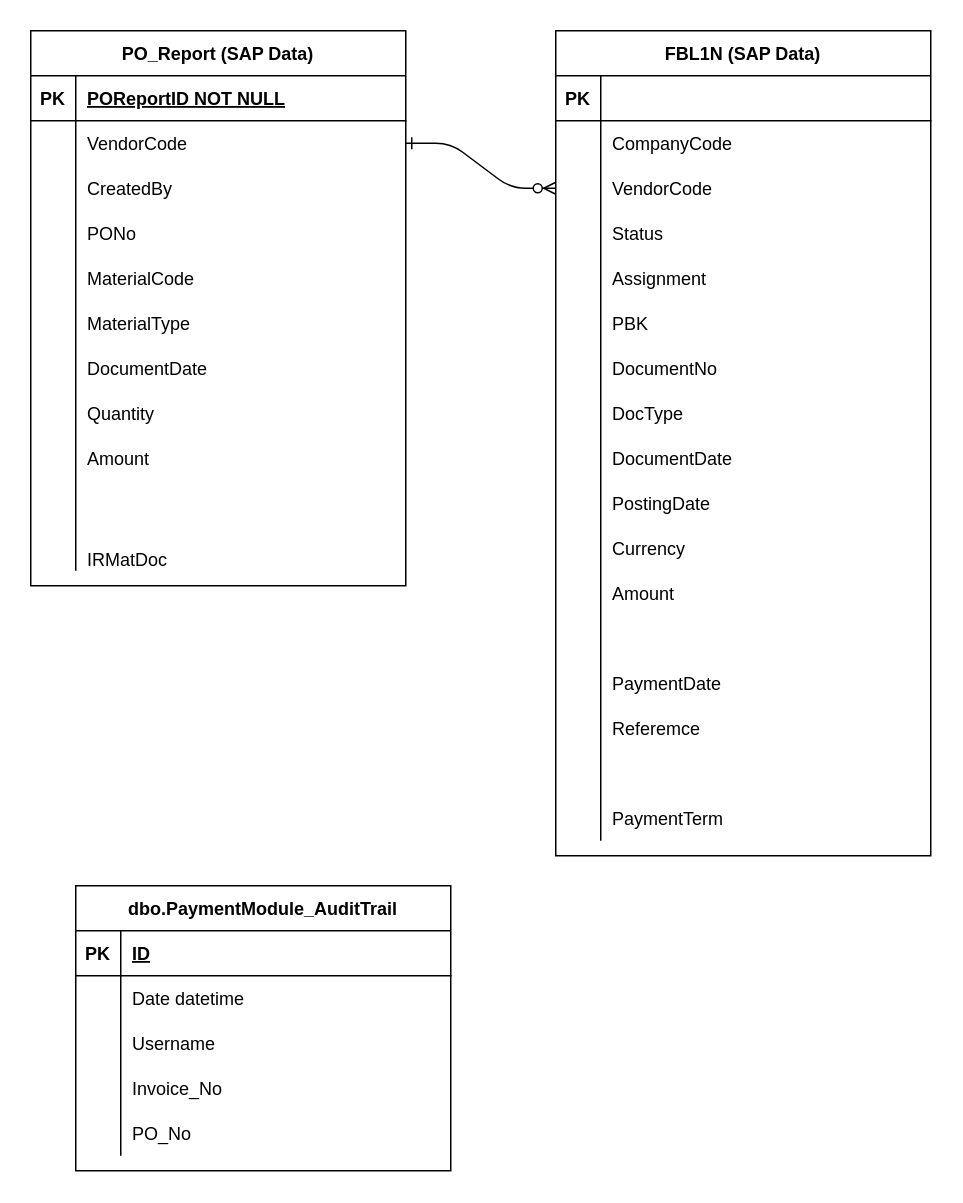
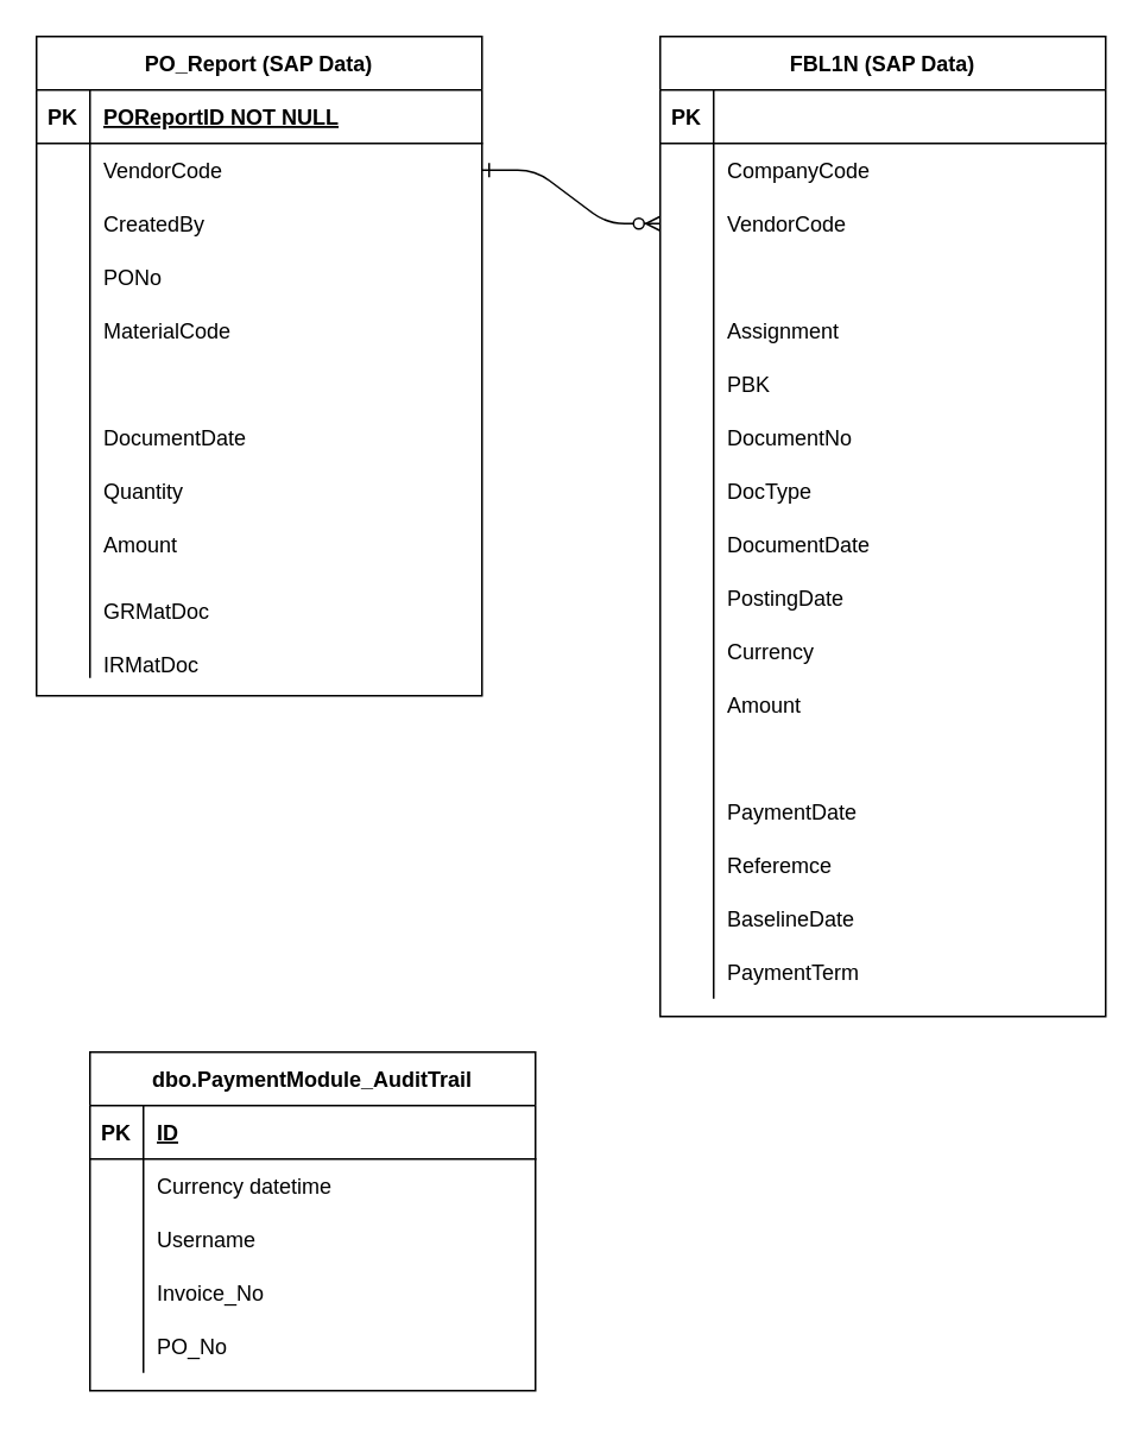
- <mxCell id="63" value="Status" style="shape=partialRectangle;overflow=hidden;connectable=0;fillColor=none;top=0;left=0;bottom=0;right=0;align=left;spacingLeft=6;" parent="61" vertex="1"><mxGeometry x="30" width="220" height="30" as="geometry"><mxRectangle width="220" height="30" as="alternateBounds" /></mxGeometry></mxCell>
- <mxCell id="36" value="MaterialType" style="shape=partialRectangle;overflow=hidden;connectable=0;fillColor=none;top=0;left=0;bottom=0;right=0;align=left;spacingLeft=6;" parent="34" vertex="1"><mxGeometry x="30" width="220" height="30" as="geometry"><mxRectangle width="220" height="30" as="alternateBounds" /></mxGeometry></mxCell>
+ <mxCell id="48" value="&#10;GRMatDoc &#10;" style="shape=partialRectangle;overflow=hidden;connectable=0;fillColor=none;top=0;left=0;bottom=0;right=0;align=left;spacingLeft=6;" parent="46" vertex="1"><mxGeometry x="30" width="220" height="30" as="geometry"><mxRectangle width="220" height="30" as="alternateBounds" /></mxGeometry></mxCell>
+ <mxCell id="98" value="BaselineDate" style="shape=partialRectangle;overflow=hidden;connectable=0;fillColor=none;top=0;left=0;bottom=0;right=0;align=left;spacingLeft=6;" parent="96" vertex="1"><mxGeometry x="30" width="220" height="30" as="geometry"><mxRectangle width="220" height="30" as="alternateBounds" /></mxGeometry></mxCell>
- <mxCell id="8" value="Date datetime" style="shape=partialRectangle;overflow=hidden;connectable=0;fillColor=none;top=0;left=0;bottom=0;right=0;align=left;spacingLeft=6;" vertex="1" parent="6"><mxGeometry x="30" width="220" height="30" as="geometry"><mxRectangle width="220" height="30" as="alternateBounds" /></mxGeometry></mxCell>
+ <mxCell id="8" value="Currency datetime" style="shape=partialRectangle;overflow=hidden;connectable=0;fillColor=none;top=0;left=0;bottom=0;right=0;align=left;spacingLeft=6;" vertex="1" parent="6"><mxGeometry x="30" width="220" height="30" as="geometry"><mxRectangle width="220" height="30" as="alternateBounds" /></mxGeometry></mxCell>
